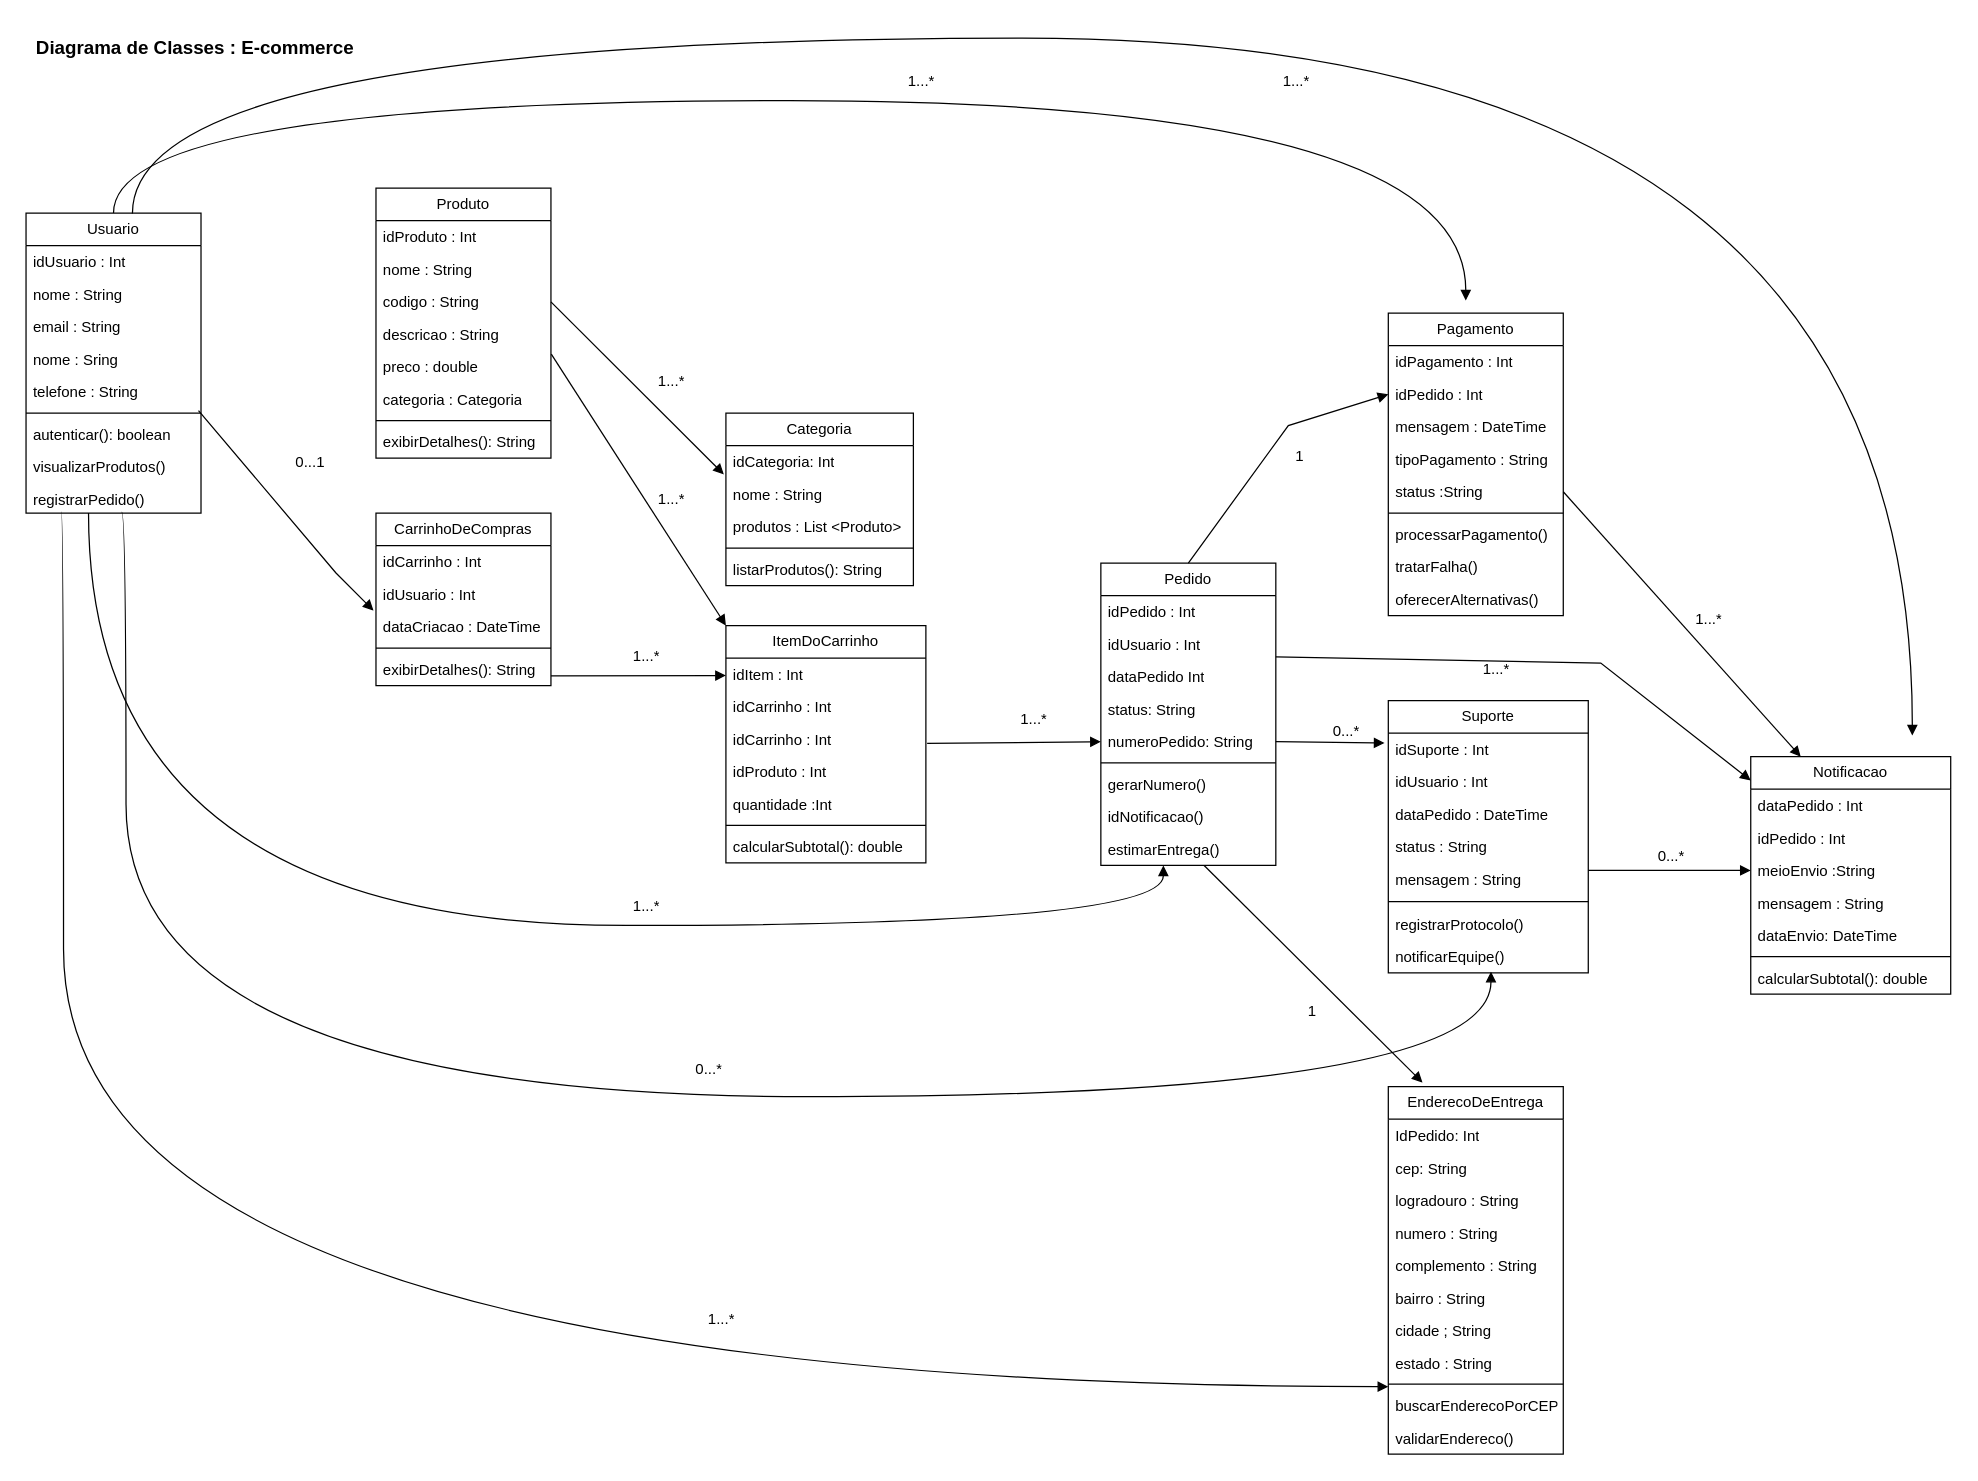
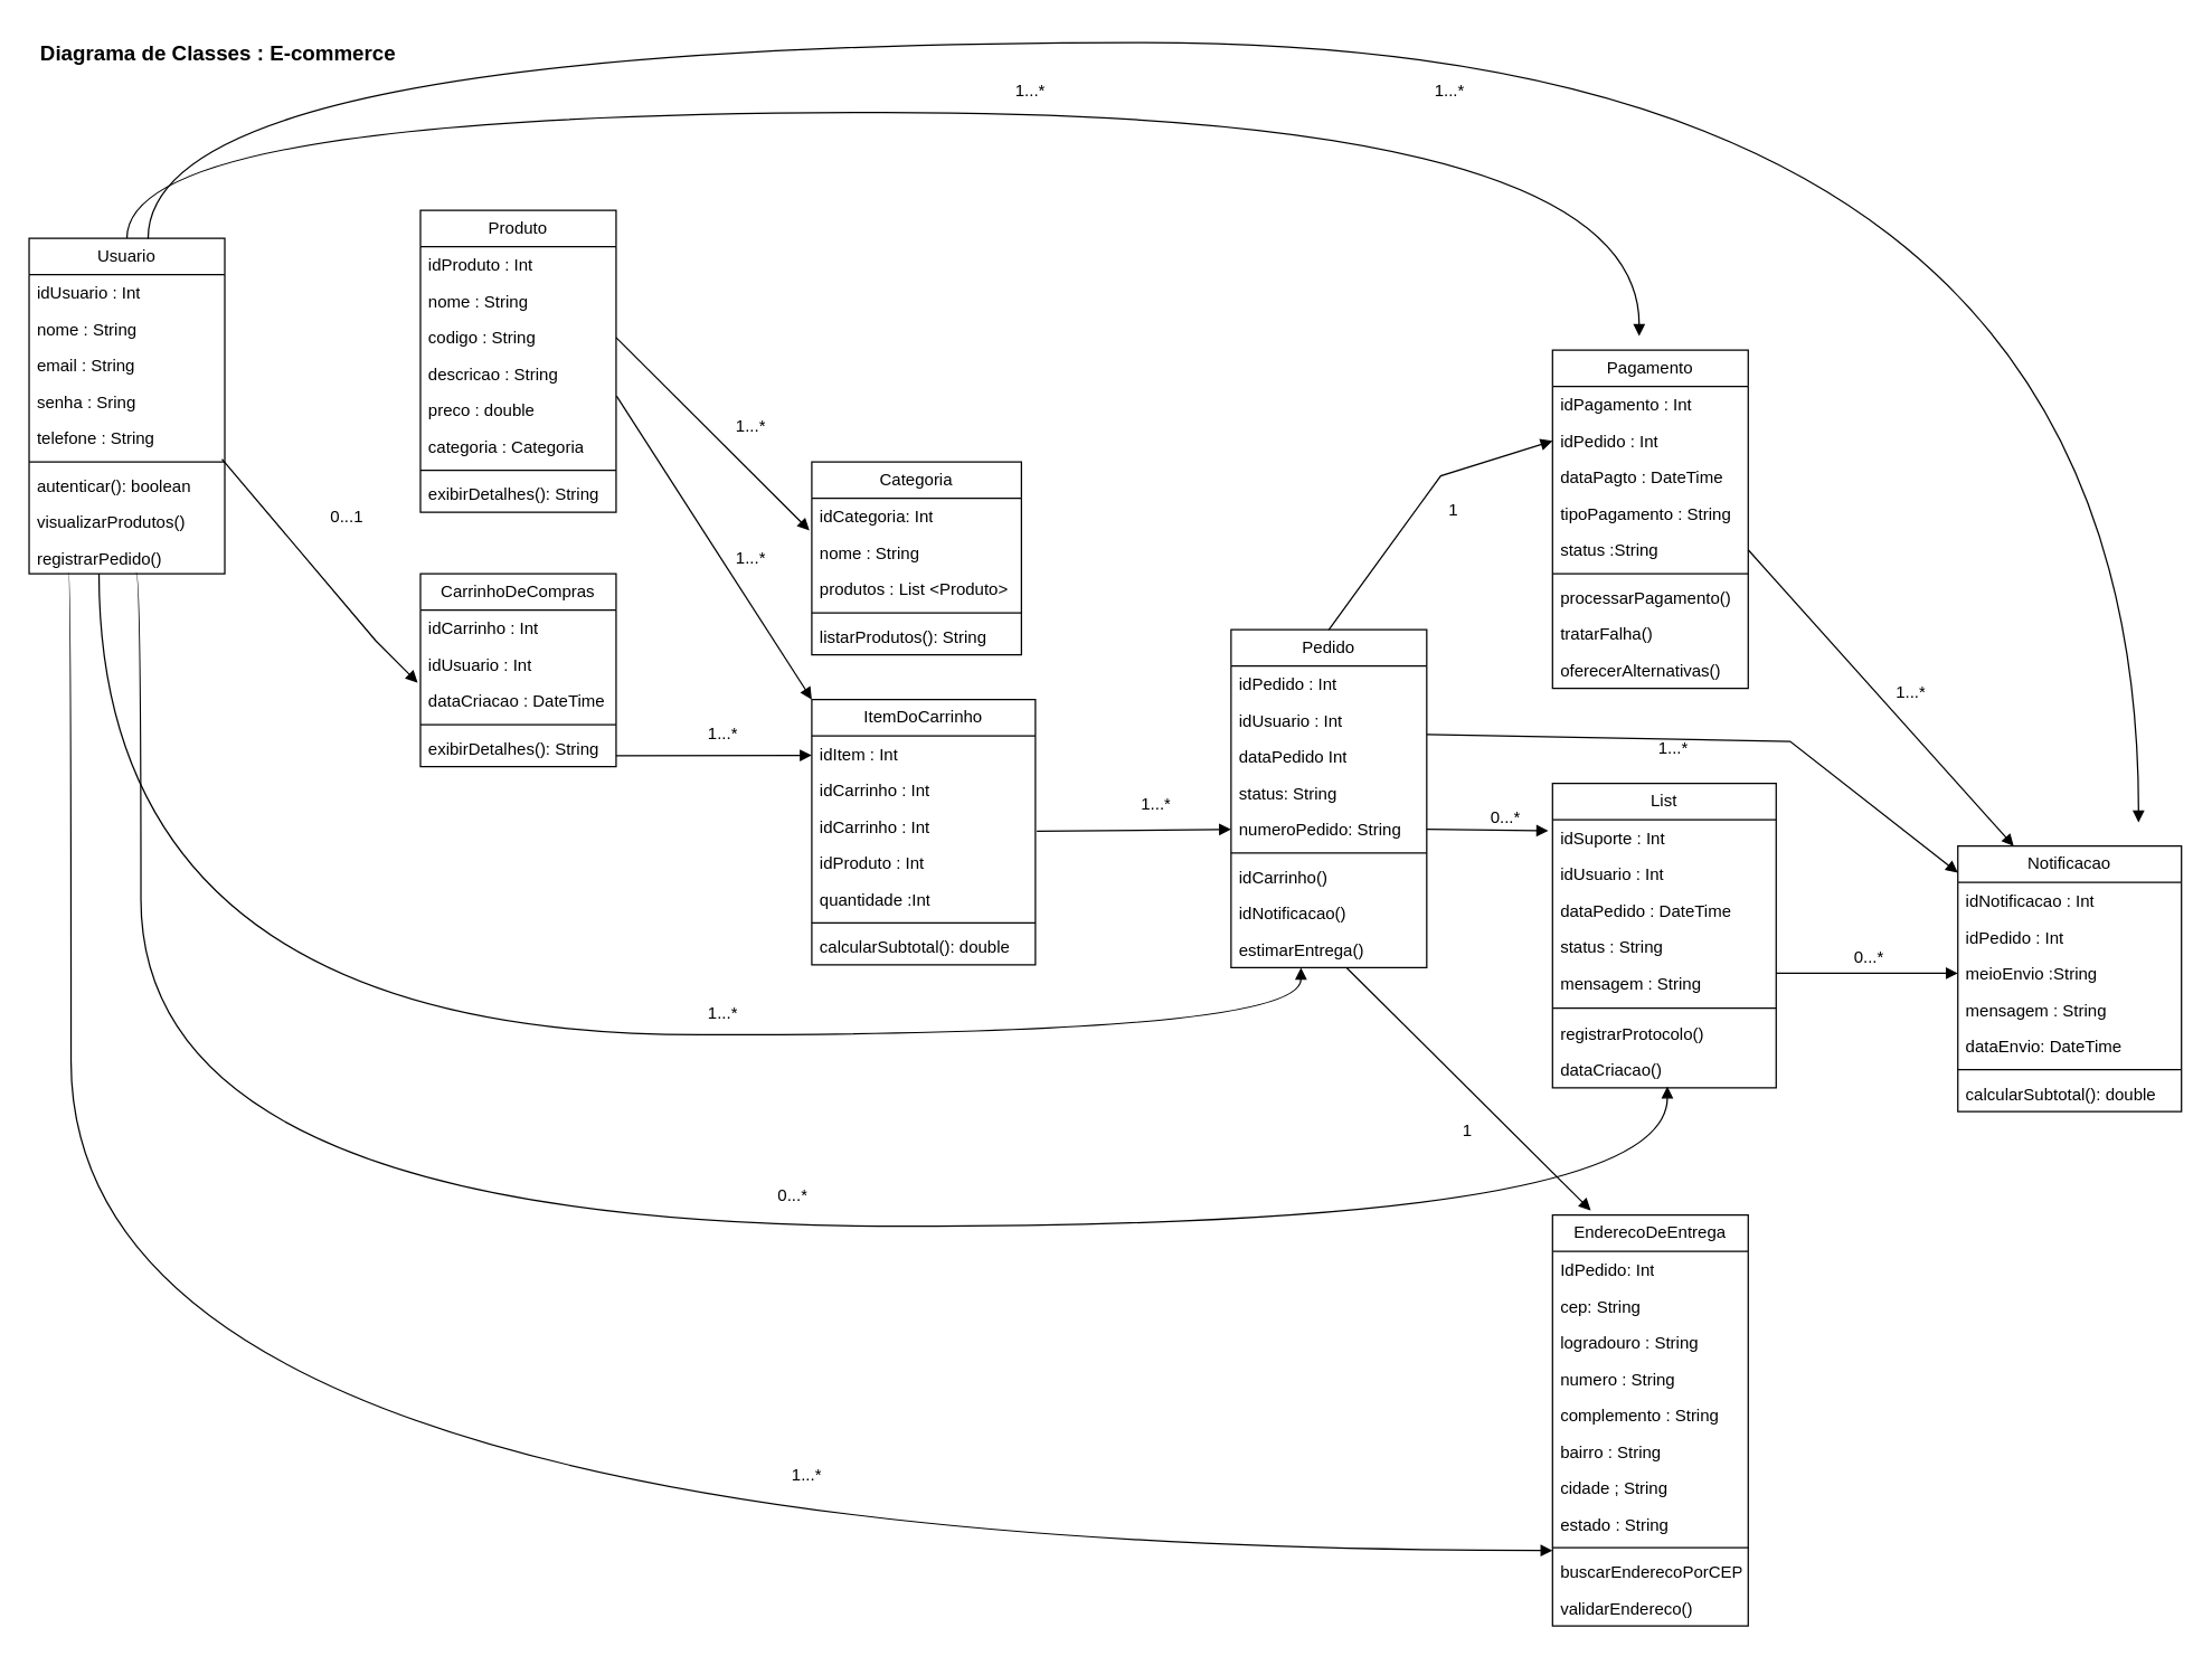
- <mxCell id="6" value="nome : Sring" style="text;strokeColor=none;fillColor=none;align=left;verticalAlign=top;spacingLeft=4;spacingRight=4;overflow=hidden;rotatable=0;points=[[0,0.5],[1,0.5]];portConstraint=eastwest;whiteSpace=wrap;html=1;" vertex="1" parent="2"><mxGeometry y="104" width="140" height="26" as="geometry" /></mxCell>
+ <mxCell id="6" value="senha : Sring" style="text;strokeColor=none;fillColor=none;align=left;verticalAlign=top;spacingLeft=4;spacingRight=4;overflow=hidden;rotatable=0;points=[[0,0.5],[1,0.5]];portConstraint=eastwest;whiteSpace=wrap;html=1;" vertex="1" parent="2"><mxGeometry y="104" width="140" height="26" as="geometry" /></mxCell>
- <mxCell id="54" value="mensagem : DateTime" style="text;strokeColor=none;fillColor=none;align=left;verticalAlign=top;spacingLeft=4;spacingRight=4;overflow=hidden;rotatable=0;points=[[0,0.5],[1,0.5]];portConstraint=eastwest;whiteSpace=wrap;html=1;" vertex="1" parent="51"><mxGeometry y="78" width="140" height="26" as="geometry" /></mxCell>
+ <mxCell id="54" value="dataPagto : DateTime" style="text;strokeColor=none;fillColor=none;align=left;verticalAlign=top;spacingLeft=4;spacingRight=4;overflow=hidden;rotatable=0;points=[[0,0.5],[1,0.5]];portConstraint=eastwest;whiteSpace=wrap;html=1;" vertex="1" parent="51"><mxGeometry y="78" width="140" height="26" as="geometry" /></mxCell>
- <mxCell id="82" value="Suporte" style="swimlane;fontStyle=0;childLayout=stackLayout;horizontal=1;startSize=26;fillColor=none;horizontalStack=0;resizeParent=1;resizeParentMax=0;resizeLast=0;collapsible=1;marginBottom=0;whiteSpace=wrap;html=1;" vertex="1" parent="1"><mxGeometry x="1110" y="560" width="160" height="218" as="geometry" /></mxCell>
+ <mxCell id="82" value="List" style="swimlane;fontStyle=0;childLayout=stackLayout;horizontal=1;startSize=26;fillColor=none;horizontalStack=0;resizeParent=1;resizeParentMax=0;resizeLast=0;collapsible=1;marginBottom=0;whiteSpace=wrap;html=1;" vertex="1" parent="1"><mxGeometry x="1110" y="560" width="160" height="218" as="geometry" /></mxCell>
- <mxCell id="48" value="gerarNumero()" style="text;strokeColor=none;fillColor=none;align=left;verticalAlign=top;spacingLeft=4;spacingRight=4;overflow=hidden;rotatable=0;points=[[0,0.5],[1,0.5]];portConstraint=eastwest;whiteSpace=wrap;html=1;" vertex="1" parent="41"><mxGeometry y="164" width="140" height="26" as="geometry" /></mxCell>
+ <mxCell id="48" value="idCarrinho()" style="text;strokeColor=none;fillColor=none;align=left;verticalAlign=top;spacingLeft=4;spacingRight=4;overflow=hidden;rotatable=0;points=[[0,0.5],[1,0.5]];portConstraint=eastwest;whiteSpace=wrap;html=1;" vertex="1" parent="41"><mxGeometry y="164" width="140" height="26" as="geometry" /></mxCell>
- <mxCell id="75" value="dataPedido : Int" style="text;strokeColor=none;fillColor=none;align=left;verticalAlign=top;spacingLeft=4;spacingRight=4;overflow=hidden;rotatable=0;points=[[0,0.5],[1,0.5]];portConstraint=eastwest;whiteSpace=wrap;html=1;" vertex="1" parent="74"><mxGeometry y="26" width="160" height="26" as="geometry" /></mxCell>
+ <mxCell id="75" value="idNotificacao : Int" style="text;strokeColor=none;fillColor=none;align=left;verticalAlign=top;spacingLeft=4;spacingRight=4;overflow=hidden;rotatable=0;points=[[0,0.5],[1,0.5]];portConstraint=eastwest;whiteSpace=wrap;html=1;" vertex="1" parent="74"><mxGeometry y="26" width="160" height="26" as="geometry" /></mxCell>
- <mxCell id="90" value="notificarEquipe()" style="text;strokeColor=none;fillColor=none;align=left;verticalAlign=top;spacingLeft=4;spacingRight=4;overflow=hidden;rotatable=0;points=[[0,0.5],[1,0.5]];portConstraint=eastwest;whiteSpace=wrap;html=1;" vertex="1" parent="82"><mxGeometry y="192" width="160" height="26" as="geometry" /></mxCell>
+ <mxCell id="90" value="dataCriacao()" style="text;strokeColor=none;fillColor=none;align=left;verticalAlign=top;spacingLeft=4;spacingRight=4;overflow=hidden;rotatable=0;points=[[0,0.5],[1,0.5]];portConstraint=eastwest;whiteSpace=wrap;html=1;" vertex="1" parent="82"><mxGeometry y="192" width="160" height="26" as="geometry" /></mxCell>
